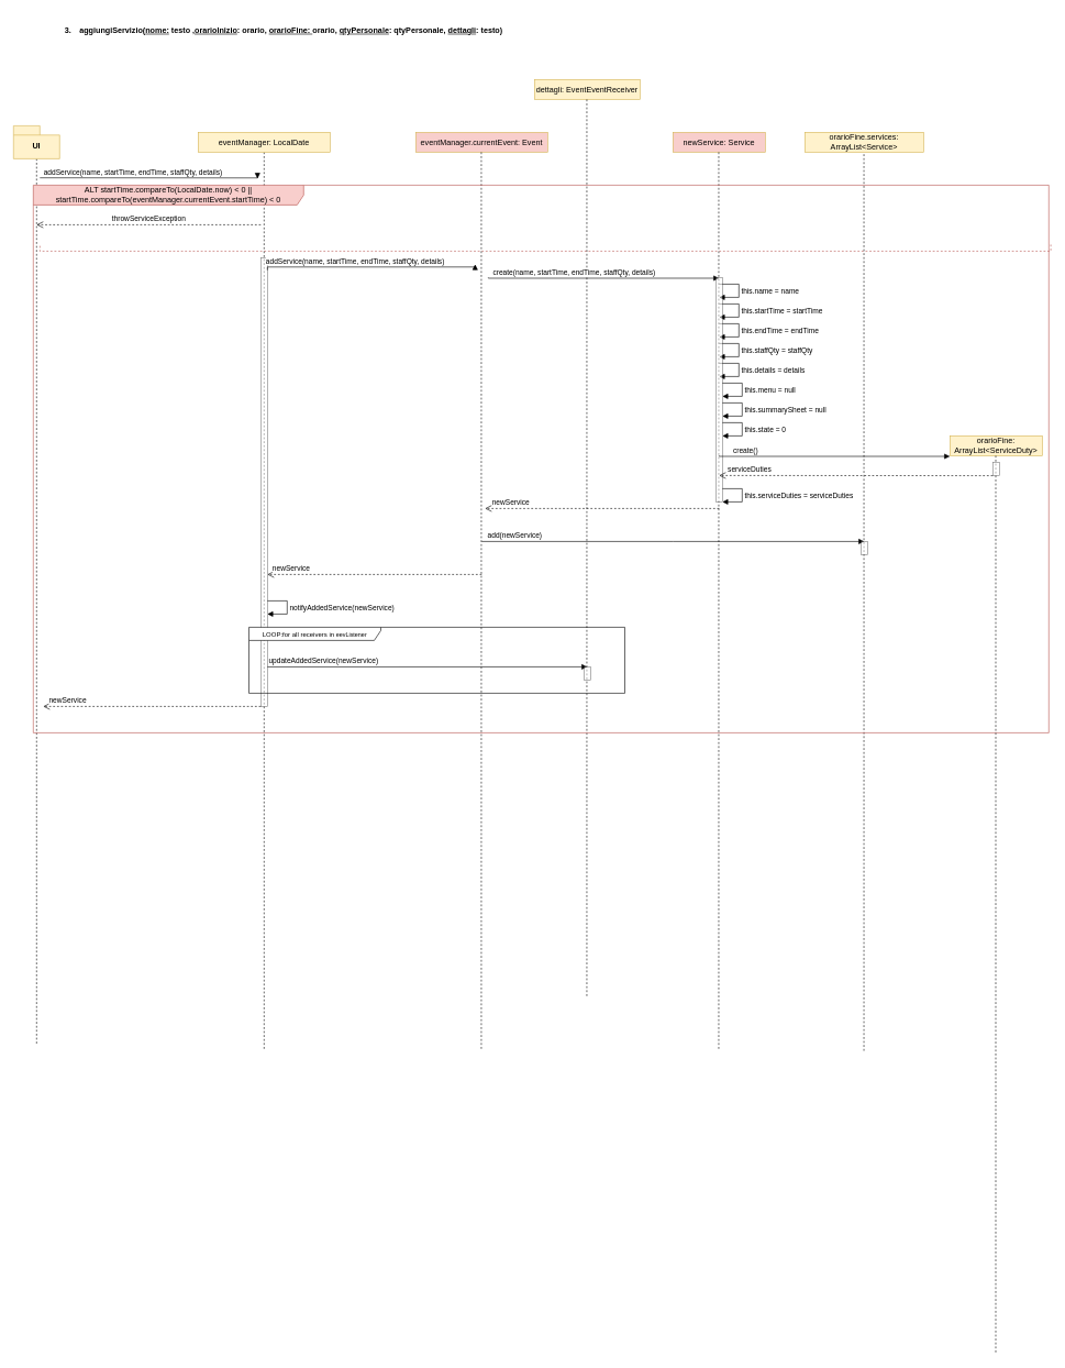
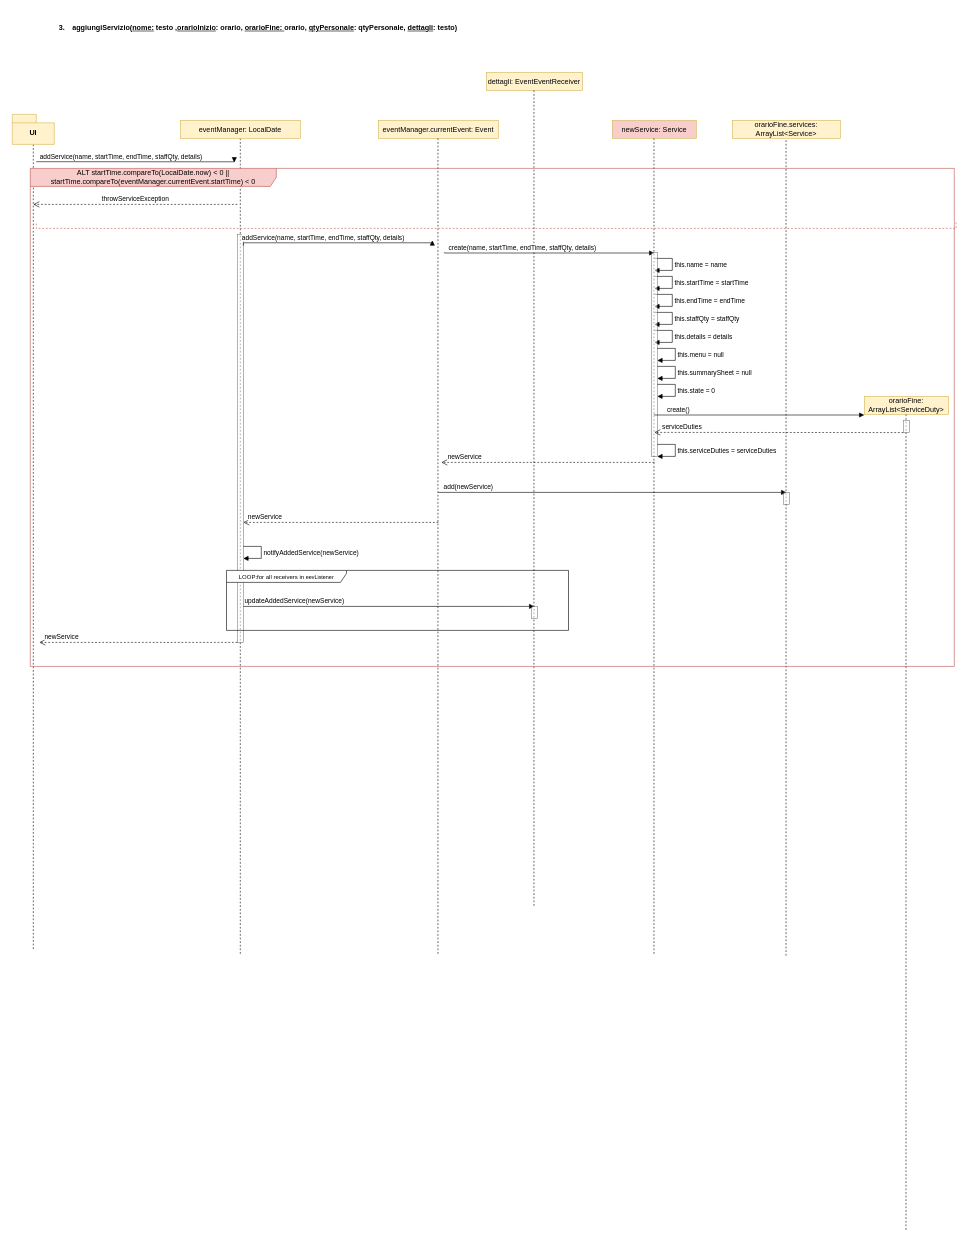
- <mxCell id="15" value="eventManager.currentEvent: Event" style="html=1;whiteSpace=wrap;fillColor=#f8cecc;strokeColor=#d6b656;" parent="1" vertex="1"><mxGeometry x="630" y="200" width="200" height="30" as="geometry" /></mxCell>
+ <mxCell id="15" value="eventManager.currentEvent: Event" style="html=1;whiteSpace=wrap;fillColor=#fff2cc;strokeColor=#d6b656;" parent="1" vertex="1"><mxGeometry x="630" y="200" width="200" height="30" as="geometry" /></mxCell>
